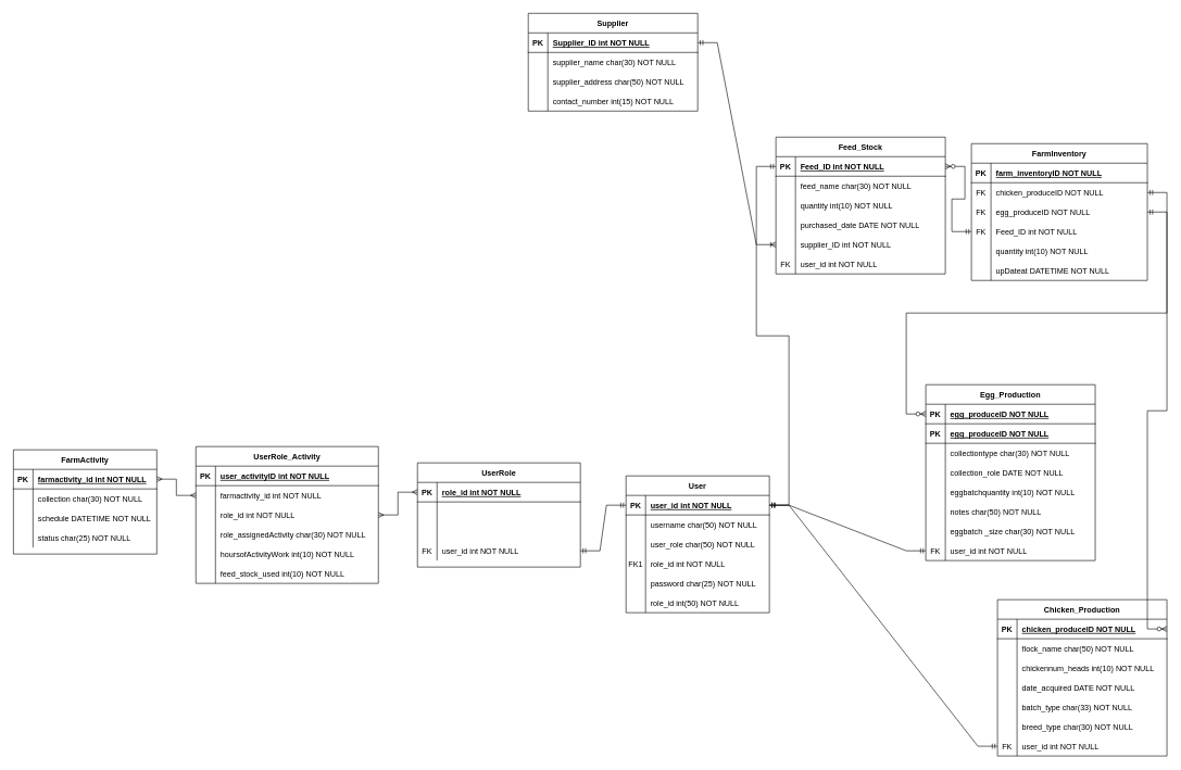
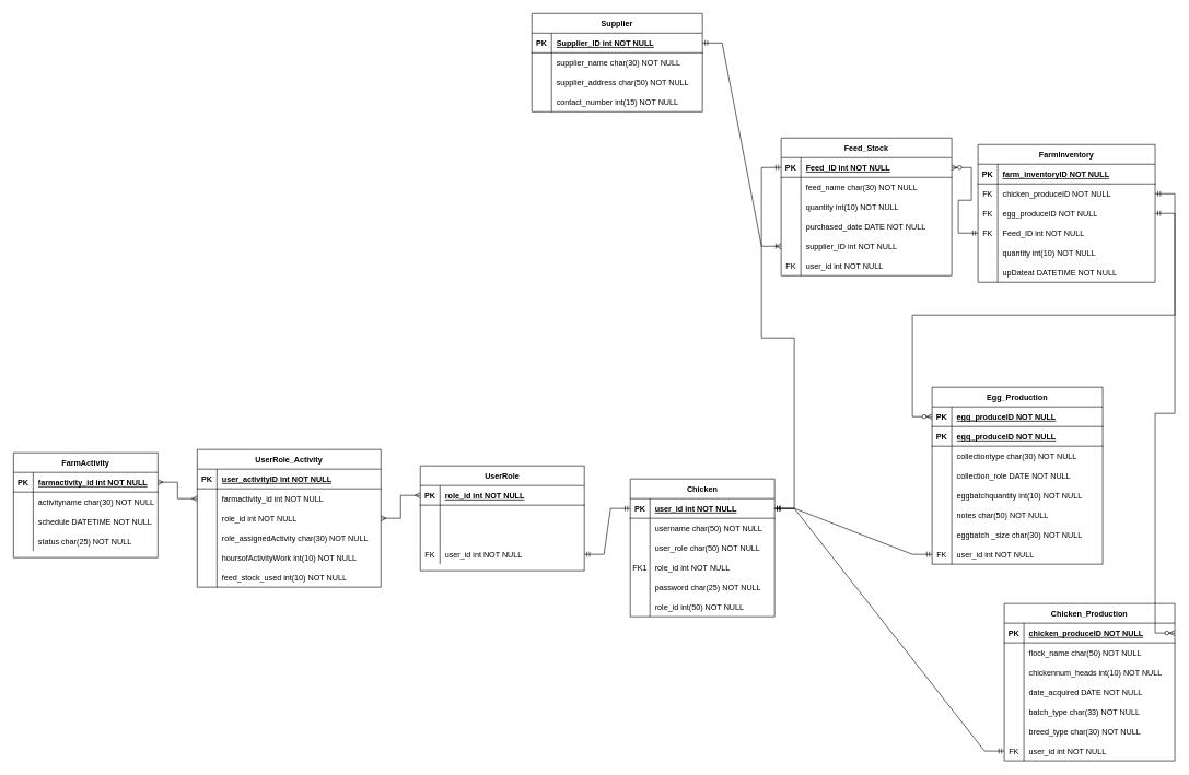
- <mxCell id="2" value="User" style="shape=table;startSize=30;container=1;collapsible=1;childLayout=tableLayout;fixedRows=1;rowLines=0;fontStyle=1;align=center;resizeLast=1;" parent="1" vertex="1"><mxGeometry x="960" y="730" width="220" height="210" as="geometry"><mxRectangle x="10" y="100" width="60" height="30" as="alternateBounds" /></mxGeometry></mxCell>
+ <mxCell id="2" value="Chicken" style="shape=table;startSize=30;container=1;collapsible=1;childLayout=tableLayout;fixedRows=1;rowLines=0;fontStyle=1;align=center;resizeLast=1;" parent="1" vertex="1"><mxGeometry x="960" y="730" width="220" height="210" as="geometry"><mxRectangle x="10" y="100" width="60" height="30" as="alternateBounds" /></mxGeometry></mxCell>
- <mxCell id="129" value="collection char(30) NOT NULL" style="shape=partialRectangle;connectable=0;fillColor=none;top=0;left=0;bottom=0;right=0;align=left;spacingLeft=6;overflow=hidden;" vertex="1" parent="127"><mxGeometry x="30" width="190" height="30" as="geometry"><mxRectangle width="190" height="30" as="alternateBounds" /></mxGeometry></mxCell>
+ <mxCell id="129" value="activityname char(30) NOT NULL" style="shape=partialRectangle;connectable=0;fillColor=none;top=0;left=0;bottom=0;right=0;align=left;spacingLeft=6;overflow=hidden;" vertex="1" parent="127"><mxGeometry x="30" width="190" height="30" as="geometry"><mxRectangle width="190" height="30" as="alternateBounds" /></mxGeometry></mxCell>
